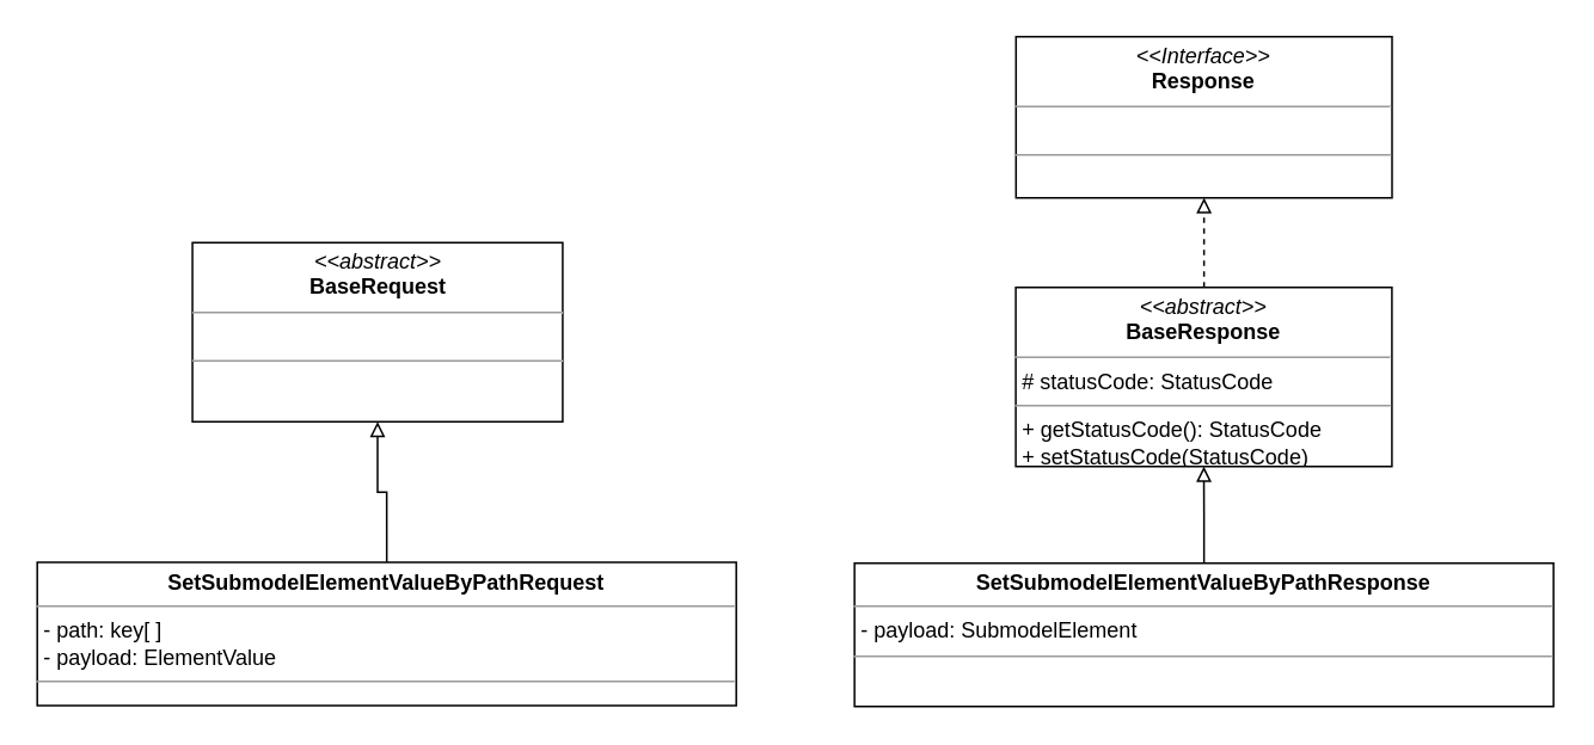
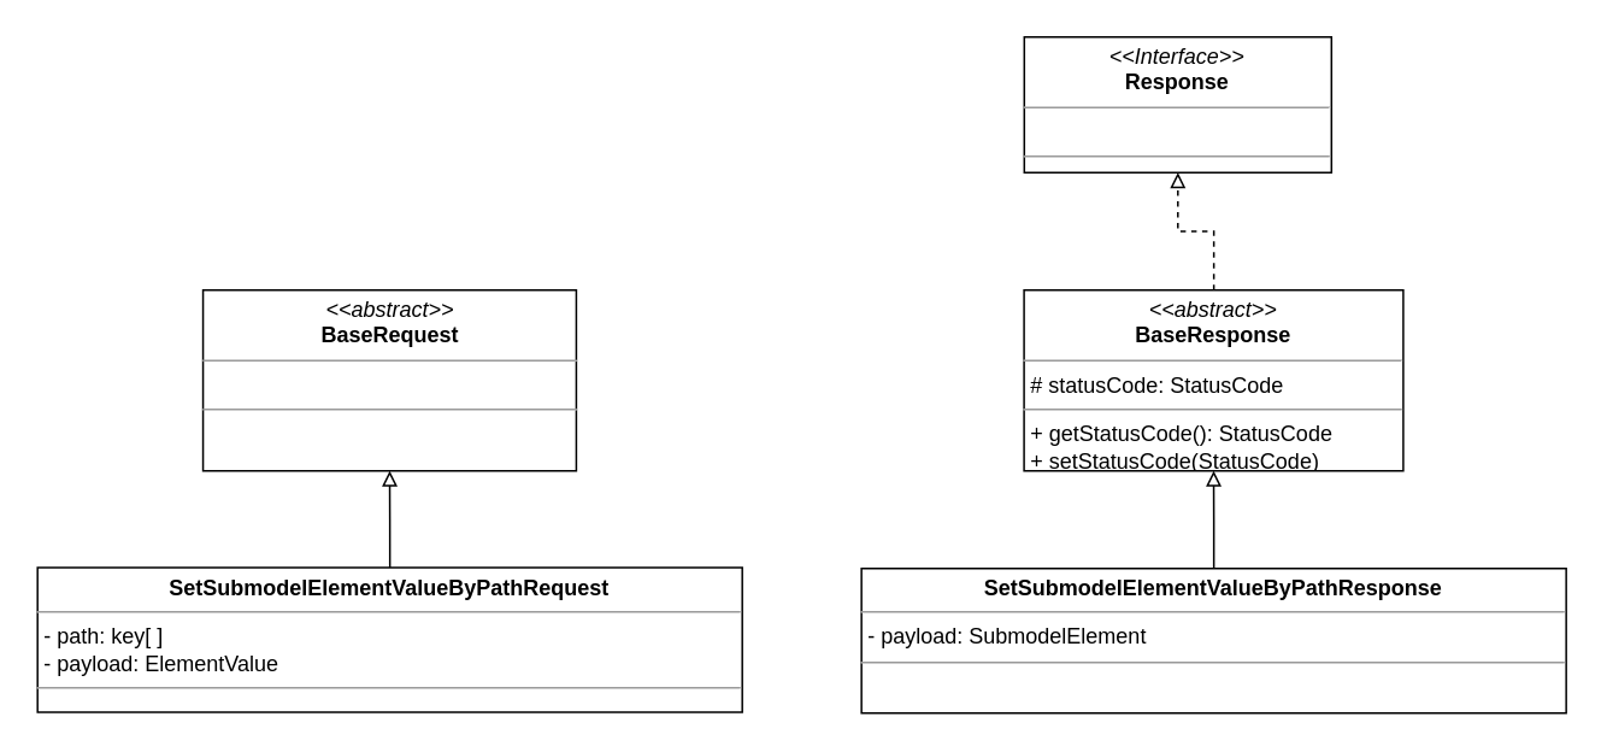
- <mxCell id="7" value="&lt;p style=&quot;margin: 0px ; margin-top: 4px ; text-align: center&quot;&gt;&lt;i&gt;&amp;lt;&amp;lt;Interface&amp;gt;&amp;gt;&lt;/i&gt;&lt;br&gt;&lt;b&gt;Response&lt;/b&gt;&lt;/p&gt;&lt;hr size=&quot;1&quot;&gt;&lt;p style=&quot;margin: 0px ; margin-left: 4px&quot;&gt;&lt;br&gt;&lt;/p&gt;&lt;hr size=&quot;1&quot;&gt;&lt;p style=&quot;margin: 0px ; margin-left: 4px&quot;&gt;&lt;br&gt;&lt;/p&gt;" style="verticalAlign=top;align=left;overflow=fill;fontSize=12;fontFamily=Helvetica;html=1;" parent="1" vertex="1"><mxGeometry x="566.2" y="20" width="209.8" height="90" as="geometry" /></mxCell>
+ <mxCell id="7" value="&lt;p style=&quot;margin: 0px ; margin-top: 4px ; text-align: center&quot;&gt;&lt;i&gt;&amp;lt;&amp;lt;Interface&amp;gt;&amp;gt;&lt;/i&gt;&lt;br&gt;&lt;b&gt;Response&lt;/b&gt;&lt;/p&gt;&lt;hr size=&quot;1&quot;&gt;&lt;p style=&quot;margin: 0px ; margin-left: 4px&quot;&gt;&lt;br&gt;&lt;/p&gt;&lt;hr size=&quot;1&quot;&gt;&lt;p style=&quot;margin: 0px ; margin-left: 4px&quot;&gt;&lt;br&gt;&lt;/p&gt;" style="verticalAlign=top;align=left;overflow=fill;fontSize=12;fontFamily=Helvetica;html=1;" parent="1" vertex="1"><mxGeometry x="566.2" y="20" width="170" height="75" as="geometry" /></mxCell>
- <mxCell id="4" value="&lt;p style=&quot;margin: 0px ; margin-top: 4px ; text-align: center&quot;&gt;&lt;i&gt;&amp;lt;&amp;lt;abstract&amp;gt;&amp;gt;&lt;/i&gt;&lt;br&gt;&lt;b&gt;BaseRequest&lt;/b&gt;&lt;/p&gt;&lt;hr size=&quot;1&quot;&gt;&lt;p style=&quot;margin: 0px ; margin-left: 4px&quot;&gt;&lt;br&gt;&lt;/p&gt;&lt;hr size=&quot;1&quot;&gt;&lt;p style=&quot;margin: 0px ; margin-left: 4px&quot;&gt;&lt;br&gt;&lt;/p&gt;" style="verticalAlign=top;align=left;overflow=fill;fontSize=12;fontFamily=Helvetica;html=1;" parent="1" vertex="1"><mxGeometry x="106.71" y="135" width="206.57" height="100" as="geometry" /></mxCell>
+ <mxCell id="4" value="&lt;p style=&quot;margin: 0px ; margin-top: 4px ; text-align: center&quot;&gt;&lt;i&gt;&amp;lt;&amp;lt;abstract&amp;gt;&amp;gt;&lt;/i&gt;&lt;br&gt;&lt;b&gt;BaseRequest&lt;/b&gt;&lt;/p&gt;&lt;hr size=&quot;1&quot;&gt;&lt;p style=&quot;margin: 0px ; margin-left: 4px&quot;&gt;&lt;br&gt;&lt;/p&gt;&lt;hr size=&quot;1&quot;&gt;&lt;p style=&quot;margin: 0px ; margin-left: 4px&quot;&gt;&lt;br&gt;&lt;/p&gt;" style="verticalAlign=top;align=left;overflow=fill;fontSize=12;fontFamily=Helvetica;html=1;" parent="1" vertex="1"><mxGeometry x="111.71" y="160" width="206.57" height="100" as="geometry" /></mxCell>
